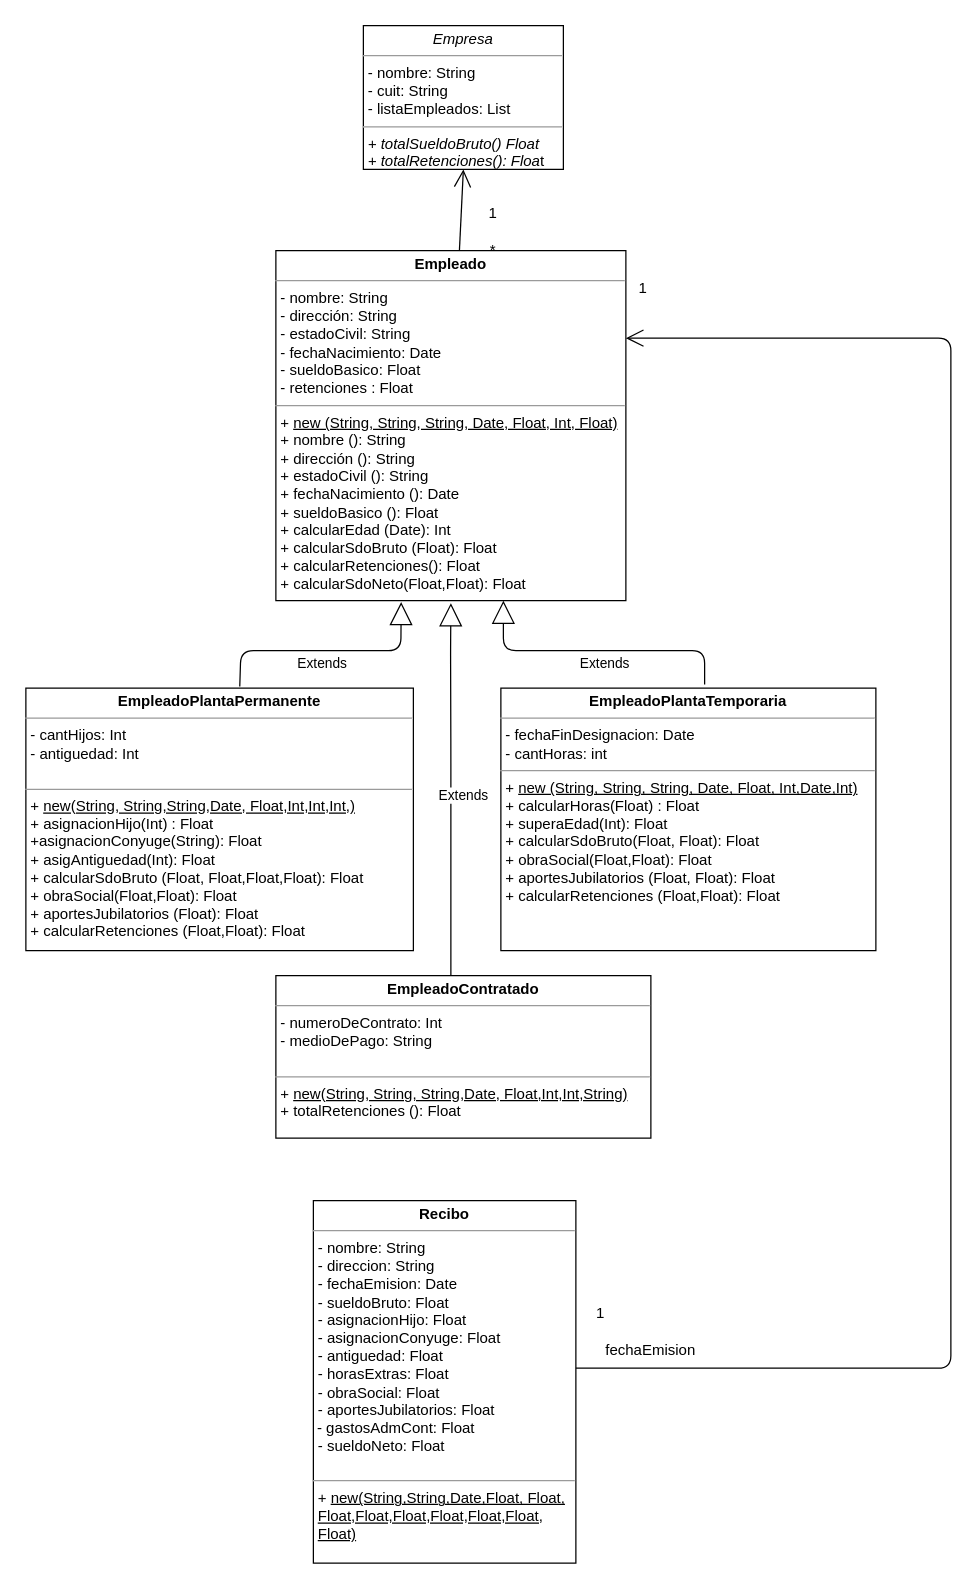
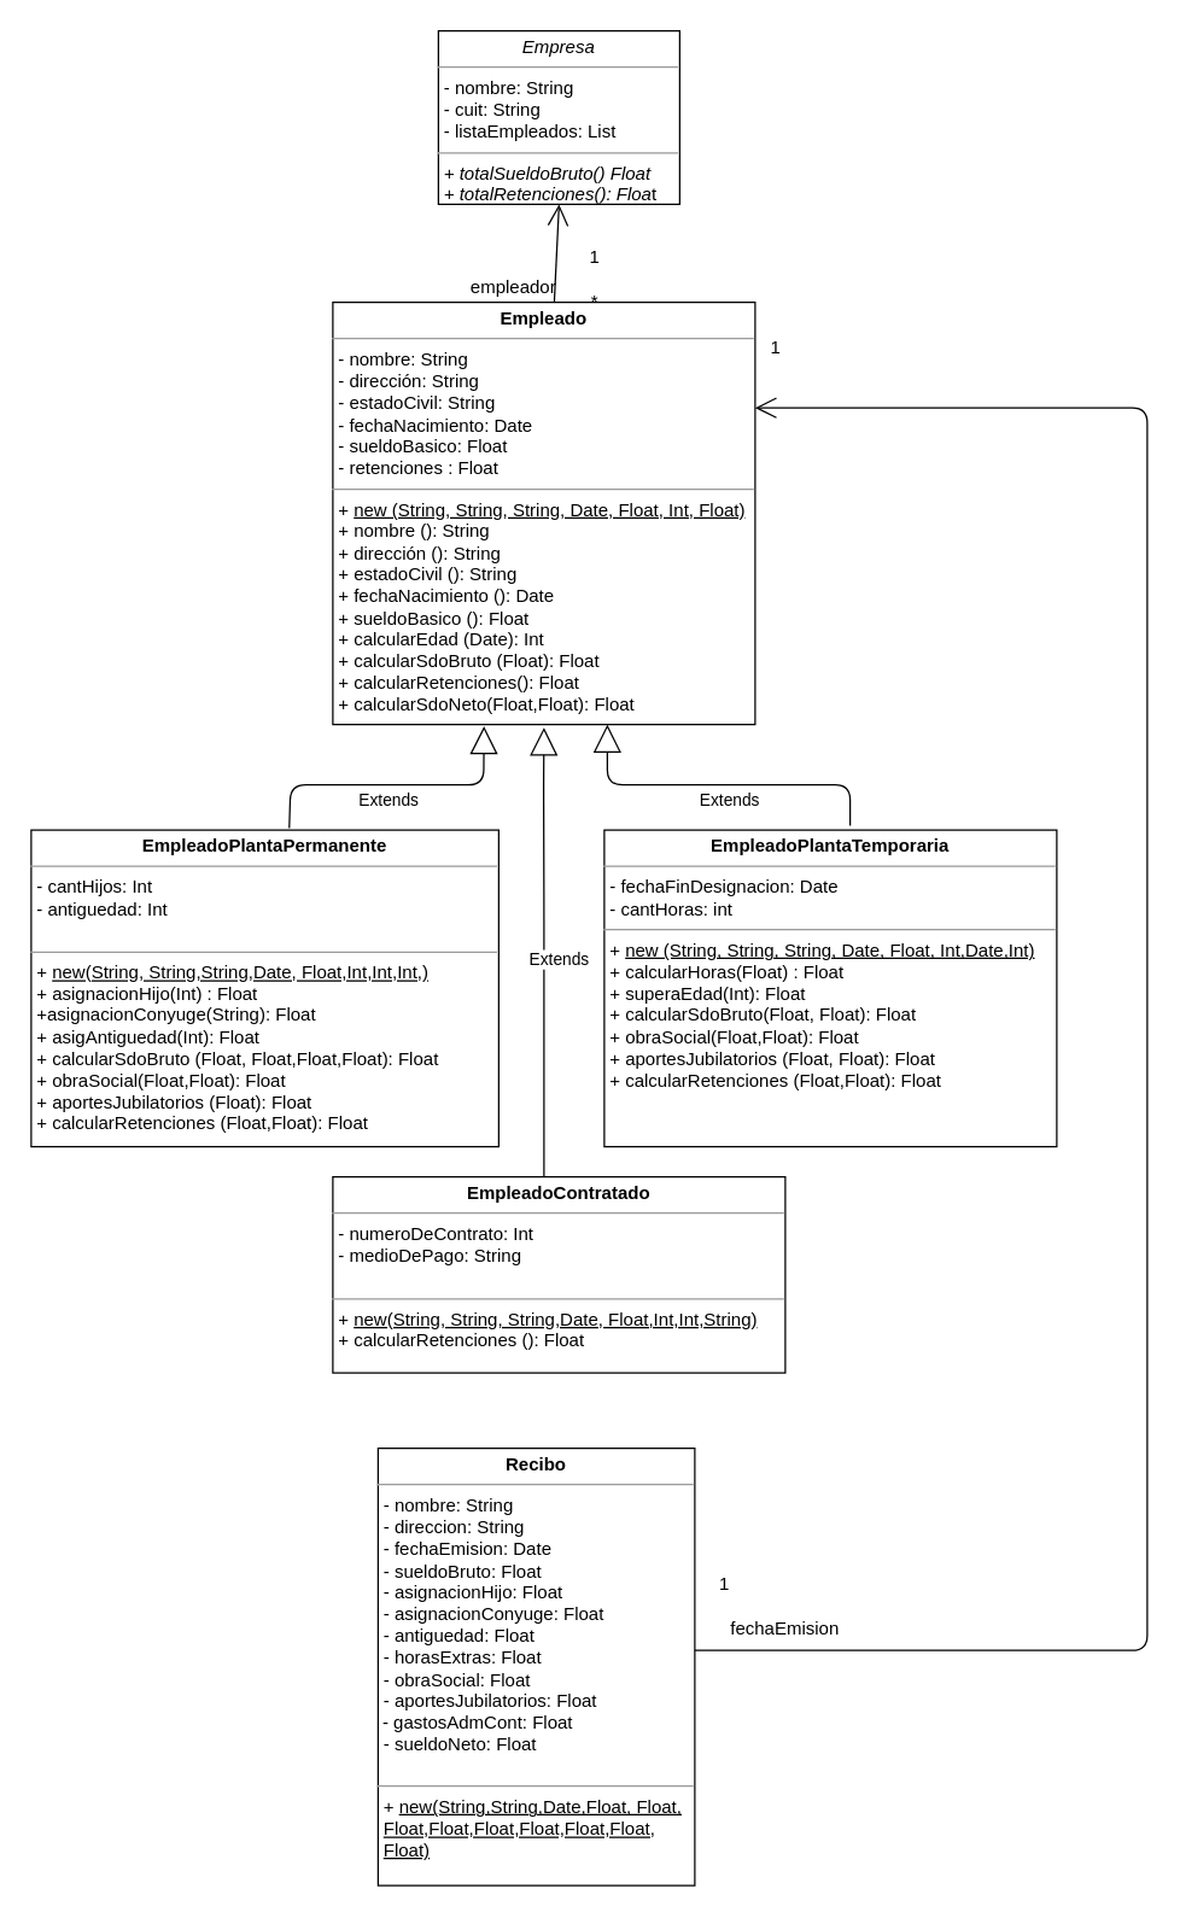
+ <mxCell id="11" value="empleador" style="text;html=1;strokeColor=none;fillColor=none;align=center;verticalAlign=middle;whiteSpace=wrap;rounded=0;" parent="1" vertex="1"><mxGeometry x="320" y="180" width="40" height="20" as="geometry" /></mxCell>
- <mxCell id="12" value="&lt;p style=&quot;margin: 0px ; margin-top: 4px ; text-align: center&quot;&gt;&lt;b&gt;EmpleadoContratado&lt;/b&gt;&lt;/p&gt;&lt;hr size=&quot;1&quot;&gt;&lt;p style=&quot;margin: 0px ; margin-left: 4px&quot;&gt;- numeroDeContrato: Int&lt;/p&gt;&lt;p style=&quot;margin: 0px ; margin-left: 4px&quot;&gt;- medioDePago: String&lt;/p&gt;&lt;p style=&quot;margin: 0px ; margin-left: 4px&quot;&gt;&lt;br&gt;&lt;/p&gt;&lt;hr size=&quot;1&quot;&gt;&lt;p style=&quot;margin: 0px ; margin-left: 4px&quot;&gt;+ &lt;u&gt;new(String, String, String,Date, Float,Int,Int,String)&lt;/u&gt;&lt;/p&gt;&lt;p style=&quot;margin: 0px ; margin-left: 4px&quot;&gt;+ totalRetenciones (): Float&lt;/p&gt;" style="verticalAlign=top;align=left;overflow=fill;fontSize=12;fontFamily=Helvetica;html=1;" parent="1" vertex="1"><mxGeometry x="220" y="780" width="300" height="130" as="geometry" /></mxCell>
+ <mxCell id="12" value="&lt;p style=&quot;margin: 0px ; margin-top: 4px ; text-align: center&quot;&gt;&lt;b&gt;EmpleadoContratado&lt;/b&gt;&lt;/p&gt;&lt;hr size=&quot;1&quot;&gt;&lt;p style=&quot;margin: 0px ; margin-left: 4px&quot;&gt;- numeroDeContrato: Int&lt;/p&gt;&lt;p style=&quot;margin: 0px ; margin-left: 4px&quot;&gt;- medioDePago: String&lt;/p&gt;&lt;p style=&quot;margin: 0px ; margin-left: 4px&quot;&gt;&lt;br&gt;&lt;/p&gt;&lt;hr size=&quot;1&quot;&gt;&lt;p style=&quot;margin: 0px ; margin-left: 4px&quot;&gt;+ &lt;u&gt;new(String, String, String,Date, Float,Int,Int,String)&lt;/u&gt;&lt;/p&gt;&lt;p style=&quot;margin: 0px ; margin-left: 4px&quot;&gt;+ calcularRetenciones (): Float&lt;/p&gt;" style="verticalAlign=top;align=left;overflow=fill;fontSize=12;fontFamily=Helvetica;html=1;" parent="1" vertex="1"><mxGeometry x="220" y="780" width="300" height="130" as="geometry" /></mxCell>
